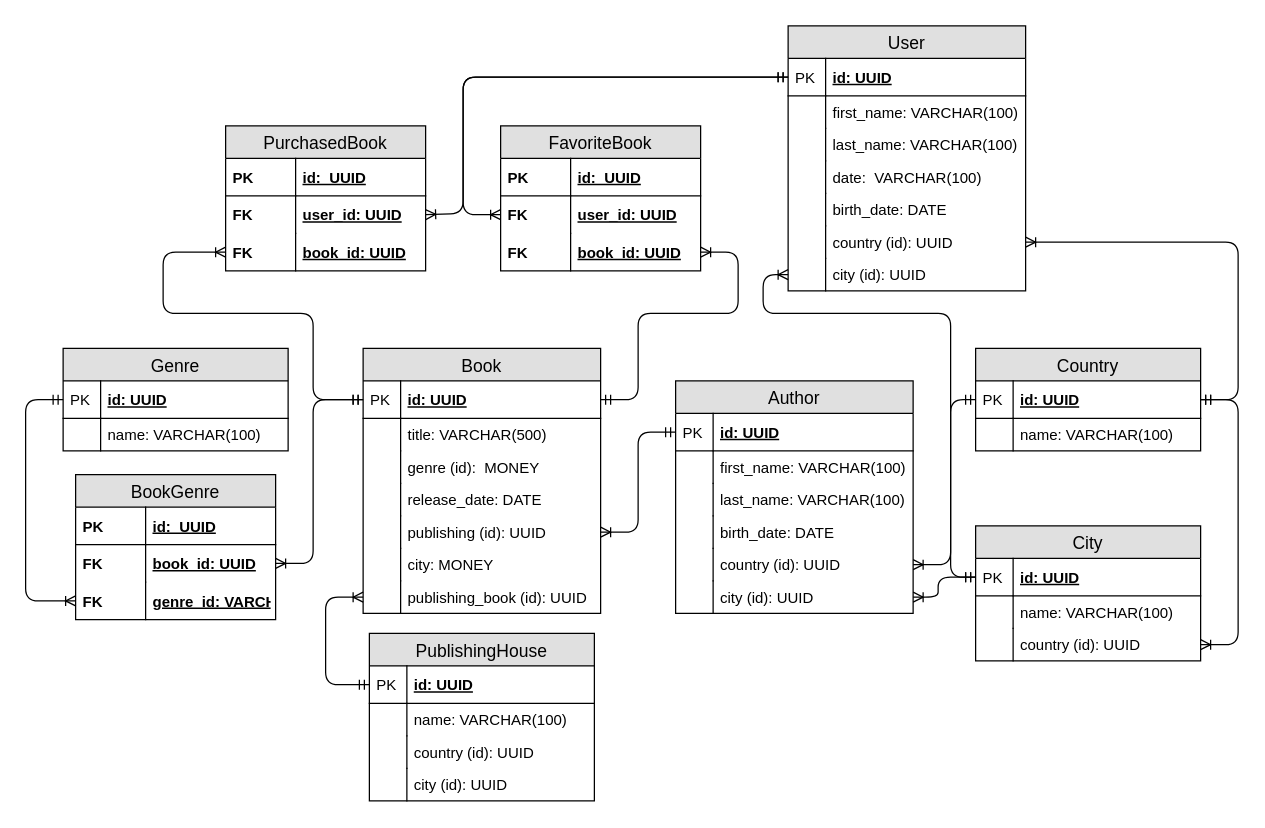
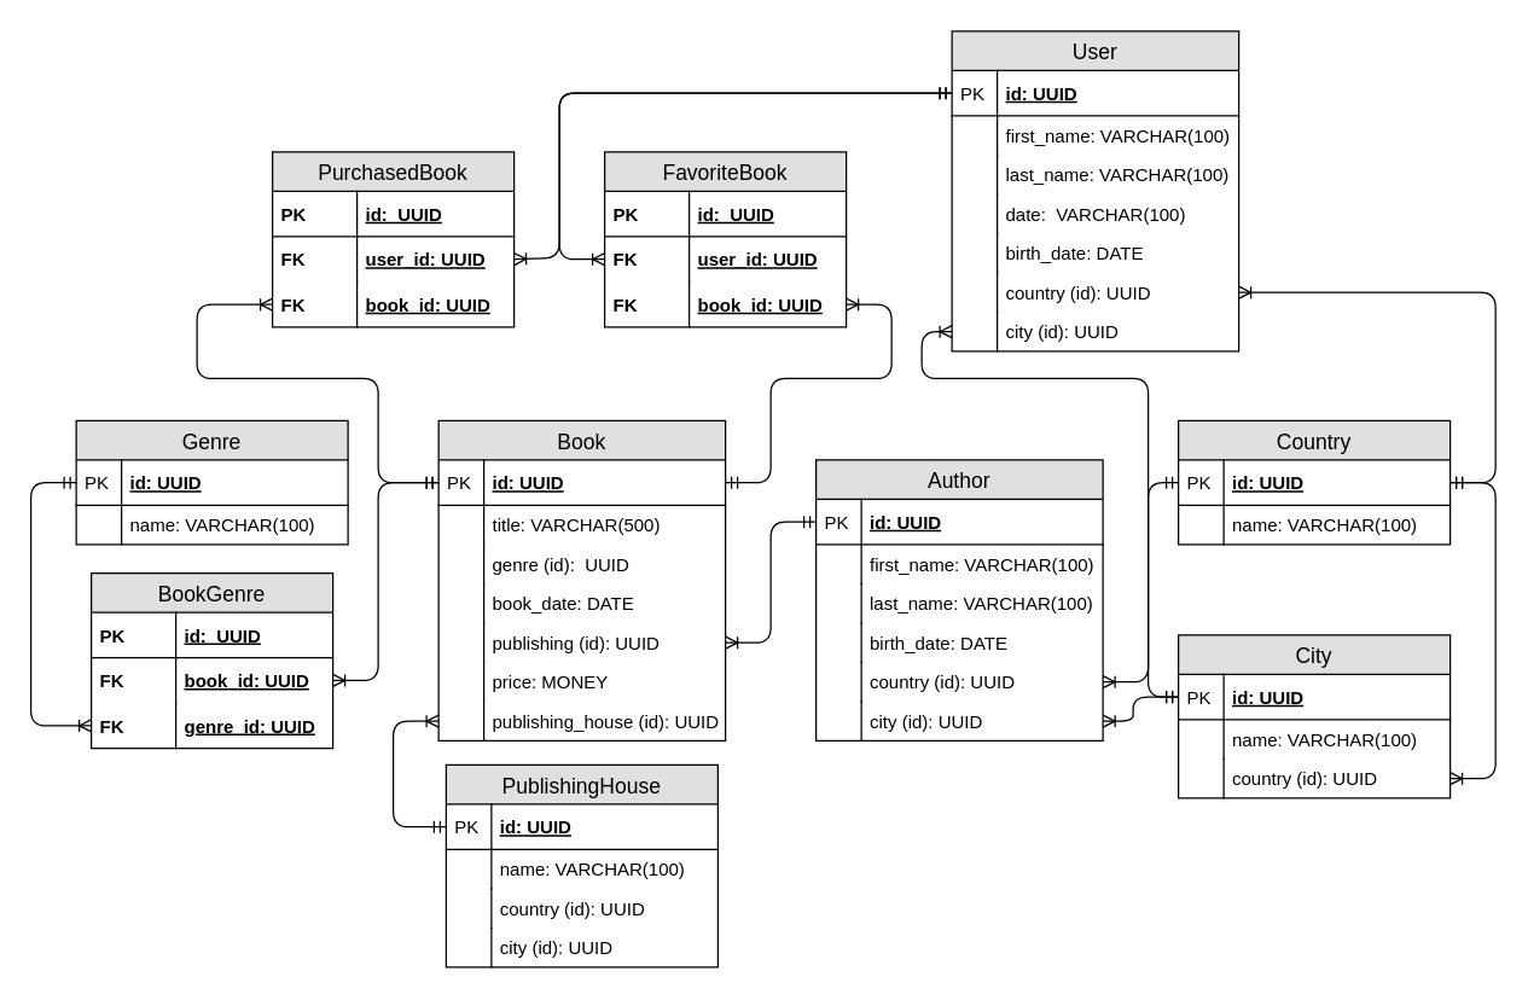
- <mxCell id="13" value="genre (id):  MONEY " style="shape=partialRectangle;top=0;left=0;right=0;bottom=0;align=left;verticalAlign=top;fillColor=none;spacingLeft=34;spacingRight=4;overflow=hidden;rotatable=0;points=[[0,0.5],[1,0.5]];portConstraint=eastwest;dropTarget=0;fontSize=12;" parent="8" vertex="1"><mxGeometry y="82" width="190" height="26" as="geometry" /></mxCell>
+ <mxCell id="13" value="genre (id):  UUID " style="shape=partialRectangle;top=0;left=0;right=0;bottom=0;align=left;verticalAlign=top;fillColor=none;spacingLeft=34;spacingRight=4;overflow=hidden;rotatable=0;points=[[0,0.5],[1,0.5]];portConstraint=eastwest;dropTarget=0;fontSize=12;" parent="8" vertex="1"><mxGeometry y="82" width="190" height="26" as="geometry" /></mxCell>
- <mxCell id="15" value="release_date: DATE" style="shape=partialRectangle;top=0;left=0;right=0;bottom=0;align=left;verticalAlign=top;fillColor=none;spacingLeft=34;spacingRight=4;overflow=hidden;rotatable=0;points=[[0,0.5],[1,0.5]];portConstraint=eastwest;dropTarget=0;fontSize=12;" parent="8" vertex="1"><mxGeometry y="108" width="190" height="26" as="geometry" /></mxCell>
+ <mxCell id="15" value="book_date: DATE" style="shape=partialRectangle;top=0;left=0;right=0;bottom=0;align=left;verticalAlign=top;fillColor=none;spacingLeft=34;spacingRight=4;overflow=hidden;rotatable=0;points=[[0,0.5],[1,0.5]];portConstraint=eastwest;dropTarget=0;fontSize=12;" parent="8" vertex="1"><mxGeometry y="108" width="190" height="26" as="geometry" /></mxCell>
- <mxCell id="19" value="city: MONEY" style="shape=partialRectangle;top=0;left=0;right=0;bottom=0;align=left;verticalAlign=top;fillColor=none;spacingLeft=34;spacingRight=4;overflow=hidden;rotatable=0;points=[[0,0.5],[1,0.5]];portConstraint=eastwest;dropTarget=0;fontSize=12;" parent="8" vertex="1"><mxGeometry y="160" width="190" height="26" as="geometry" /></mxCell>
+ <mxCell id="19" value="price: MONEY" style="shape=partialRectangle;top=0;left=0;right=0;bottom=0;align=left;verticalAlign=top;fillColor=none;spacingLeft=34;spacingRight=4;overflow=hidden;rotatable=0;points=[[0,0.5],[1,0.5]];portConstraint=eastwest;dropTarget=0;fontSize=12;" parent="8" vertex="1"><mxGeometry y="160" width="190" height="26" as="geometry" /></mxCell>
- <mxCell id="21" value="publishing_book (id): UUID" style="shape=partialRectangle;top=0;left=0;right=0;bottom=0;align=left;verticalAlign=top;fillColor=none;spacingLeft=34;spacingRight=4;overflow=hidden;rotatable=0;points=[[0,0.5],[1,0.5]];portConstraint=eastwest;dropTarget=0;fontSize=12;" vertex="1" parent="8"><mxGeometry y="186" width="190" height="26" as="geometry" /></mxCell>
+ <mxCell id="21" value="publishing_house (id): UUID" style="shape=partialRectangle;top=0;left=0;right=0;bottom=0;align=left;verticalAlign=top;fillColor=none;spacingLeft=34;spacingRight=4;overflow=hidden;rotatable=0;points=[[0,0.5],[1,0.5]];portConstraint=eastwest;dropTarget=0;fontSize=12;" vertex="1" parent="8"><mxGeometry y="186" width="190" height="26" as="geometry" /></mxCell>
- <mxCell id="78" value="genre_id: VARCHAR" style="shape=partialRectangle;top=0;left=0;right=0;bottom=0;align=left;verticalAlign=middle;fillColor=none;spacingLeft=60;spacingRight=4;overflow=hidden;rotatable=0;points=[[0,0.5],[1,0.5]];portConstraint=eastwest;dropTarget=0;fontStyle=5;fontSize=12;" parent="73" vertex="1"><mxGeometry y="86" width="160" height="30" as="geometry" /></mxCell>
+ <mxCell id="78" value="genre_id: UUID" style="shape=partialRectangle;top=0;left=0;right=0;bottom=0;align=left;verticalAlign=middle;fillColor=none;spacingLeft=60;spacingRight=4;overflow=hidden;rotatable=0;points=[[0,0.5],[1,0.5]];portConstraint=eastwest;dropTarget=0;fontStyle=5;fontSize=12;" parent="73" vertex="1"><mxGeometry y="86" width="160" height="30" as="geometry" /></mxCell>
